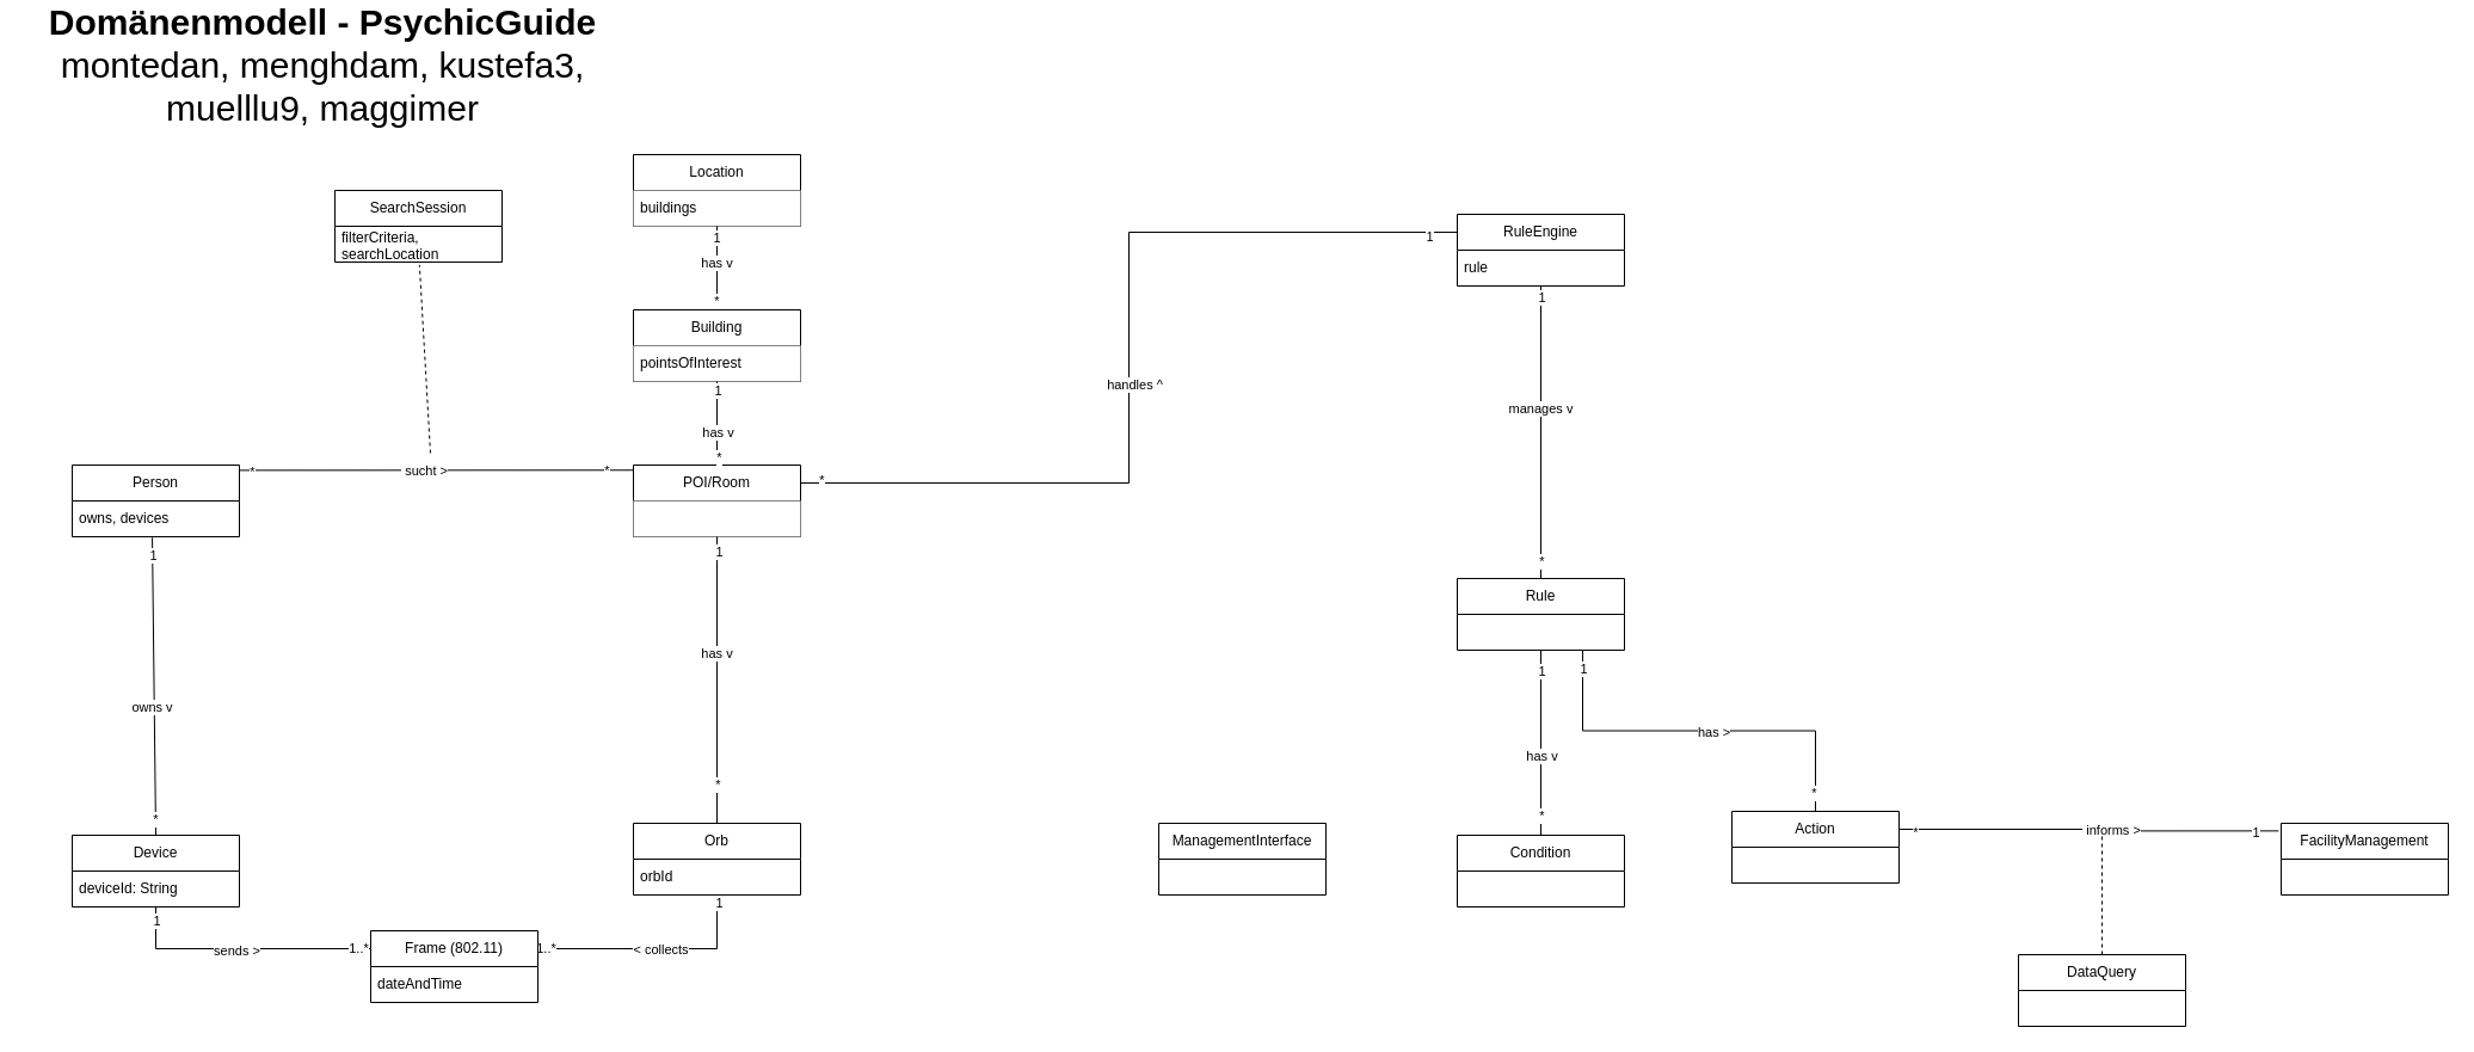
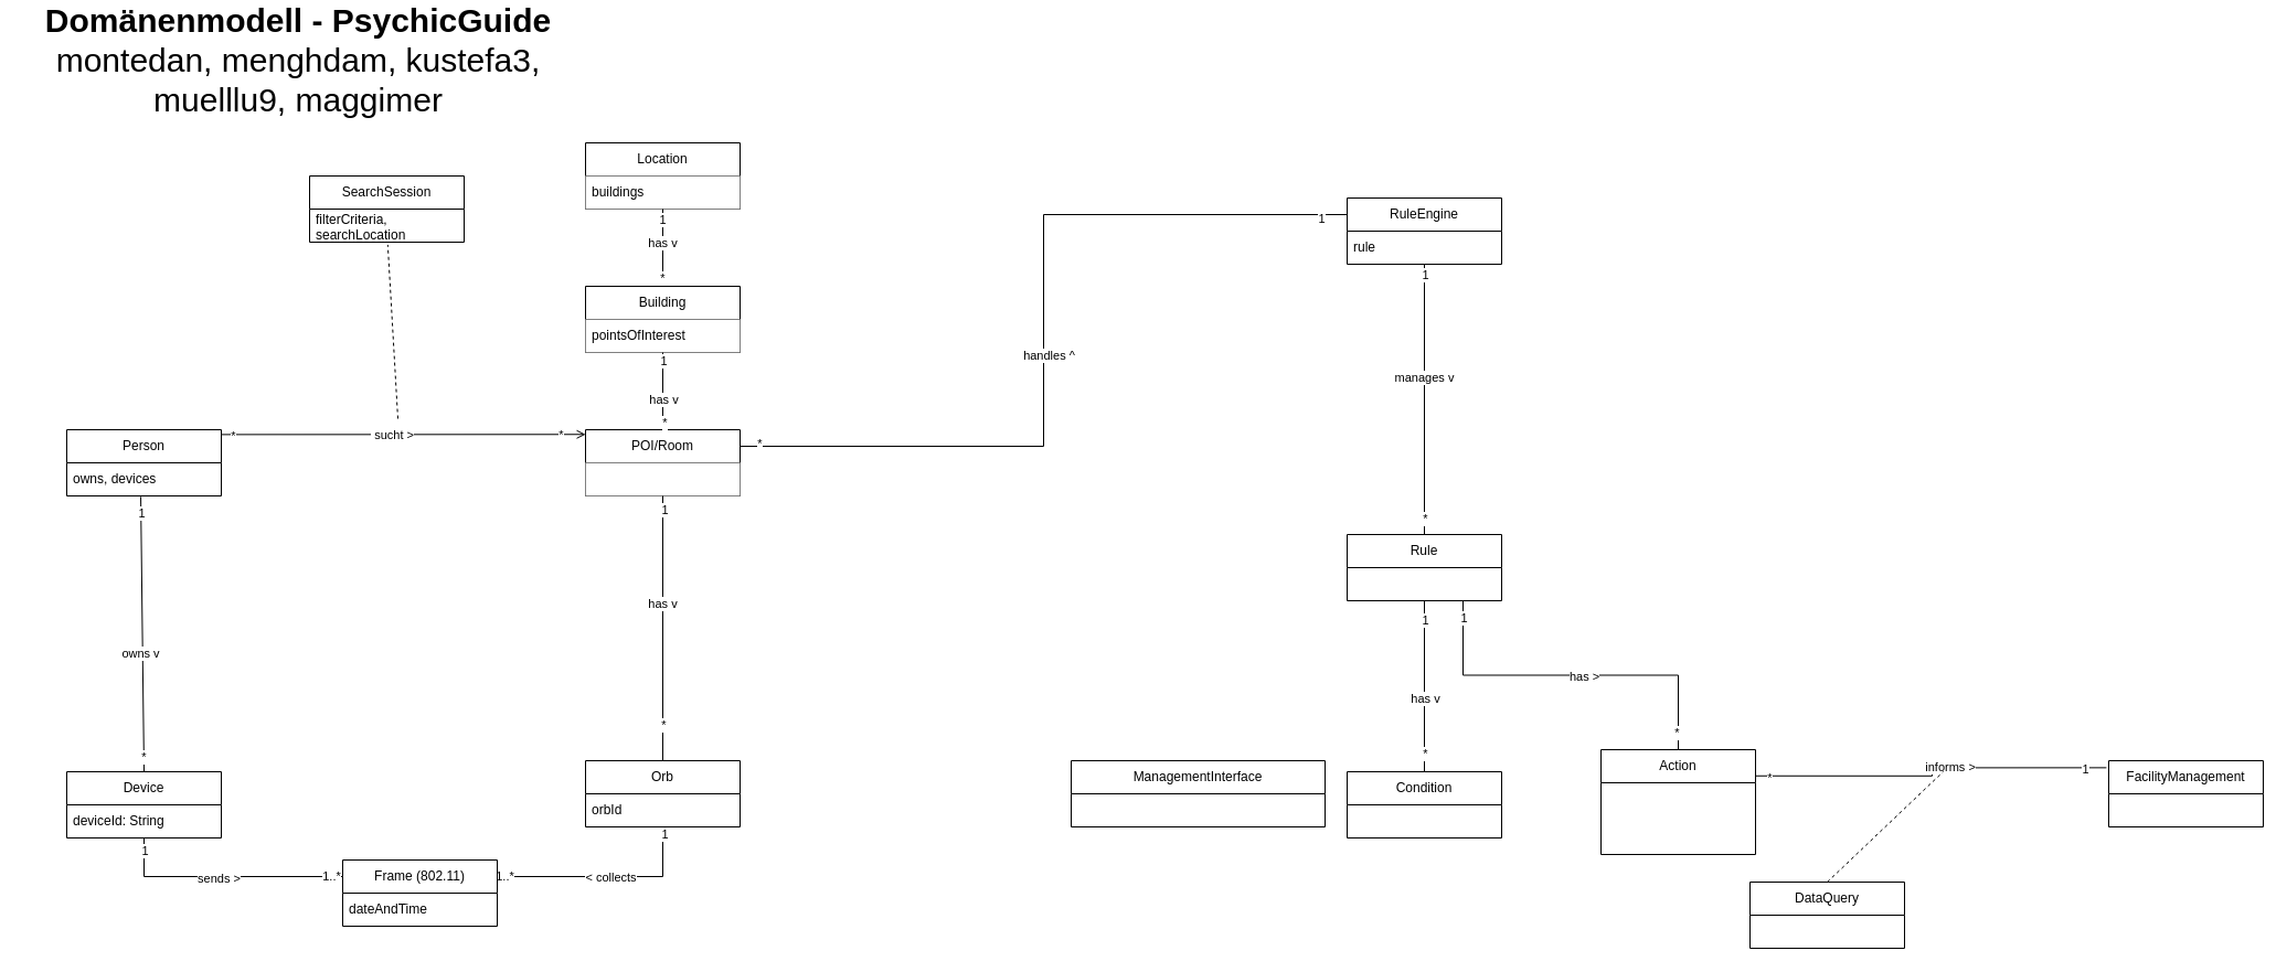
- <mxCell id="2" style="rounded=0;orthogonalLoop=1;jettySize=auto;html=1;exitX=0.993;exitY=0.073;exitDx=0;exitDy=0;entryX=0.001;entryY=0.071;entryDx=0;entryDy=0;entryPerimeter=0;endArrow=none;endFill=0;exitPerimeter=0;" parent="1" source="35" target="10" edge="1"><mxGeometry relative="1" as="geometry" /></mxCell>
+ <mxCell id="2" style="rounded=0;orthogonalLoop=1;jettySize=auto;html=1;exitX=0.993;exitY=0.073;exitDx=0;exitDy=0;entryX=0.001;entryY=0.071;entryDx=0;entryDy=0;entryPerimeter=0;endArrow=open;endFill=0;exitPerimeter=0;" parent="1" source="35" target="10" edge="1"><mxGeometry relative="1" as="geometry" /></mxCell>
- <mxCell id="75" value="Action" style="swimlane;fontStyle=0;childLayout=stackLayout;horizontal=1;startSize=30;horizontalStack=0;resizeParent=1;resizeParentMax=0;resizeLast=0;collapsible=1;marginBottom=0;whiteSpace=wrap;html=1;swimlaneFillColor=default;" parent="1" vertex="1"><mxGeometry x="1450" y="660" width="140" height="60" as="geometry" /></mxCell>
+ <mxCell id="75" value="Action" style="swimlane;fontStyle=0;childLayout=stackLayout;horizontal=1;startSize=30;horizontalStack=0;resizeParent=1;resizeParentMax=0;resizeLast=0;collapsible=1;marginBottom=0;whiteSpace=wrap;html=1;swimlaneFillColor=default;" parent="1" vertex="1"><mxGeometry x="1450" y="660" width="140" height="95" as="geometry" /></mxCell>
- <mxCell id="47" value="ManagementInterface" style="swimlane;fontStyle=0;childLayout=stackLayout;horizontal=1;startSize=30;horizontalStack=0;resizeParent=1;resizeParentMax=0;resizeLast=0;collapsible=1;marginBottom=0;whiteSpace=wrap;html=1;swimlaneFillColor=default;" parent="1" vertex="1"><mxGeometry x="970" y="670" width="140" height="60" as="geometry" /></mxCell>
+ <mxCell id="47" value="ManagementInterface" style="swimlane;fontStyle=0;childLayout=stackLayout;horizontal=1;startSize=30;horizontalStack=0;resizeParent=1;resizeParentMax=0;resizeLast=0;collapsible=1;marginBottom=0;whiteSpace=wrap;html=1;swimlaneFillColor=default;" parent="1" vertex="1"><mxGeometry x="970" y="670" width="230" height="60" as="geometry" /></mxCell>
- <mxCell id="68" value="DataQuery" style="swimlane;fontStyle=0;childLayout=stackLayout;horizontal=1;startSize=30;horizontalStack=0;resizeParent=1;resizeParentMax=0;resizeLast=0;collapsible=1;marginBottom=0;whiteSpace=wrap;html=1;swimlaneFillColor=default;" parent="1" vertex="1"><mxGeometry x="1690" y="780" width="140" height="60" as="geometry" /></mxCell>
+ <mxCell id="68" value="DataQuery" style="swimlane;fontStyle=0;childLayout=stackLayout;horizontal=1;startSize=30;horizontalStack=0;resizeParent=1;resizeParentMax=0;resizeLast=0;collapsible=1;marginBottom=0;whiteSpace=wrap;html=1;swimlaneFillColor=default;" parent="1" vertex="1"><mxGeometry x="1585" y="780" width="140" height="60" as="geometry" /></mxCell>
